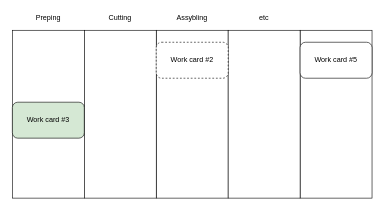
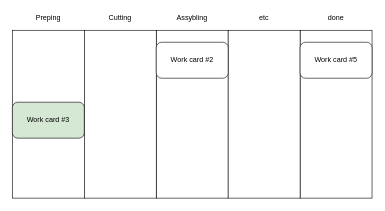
+ <mxCell id="11" value="done" style="text;html=1;strokeColor=none;fillColor=none;align=center;verticalAlign=middle;whiteSpace=wrap;rounded=0;" vertex="1" parent="1"><mxGeometry x="540" y="20" width="40" height="20" as="geometry" /></mxCell>
- <mxCell id="12" value="Work card #2" style="rounded=1;whiteSpace=wrap;html=1;dashed=1;" vertex="1" parent="1"><mxGeometry x="260" y="70" width="120" height="60" as="geometry" /></mxCell>
+ <mxCell id="12" value="Work card #2" style="rounded=1;whiteSpace=wrap;html=1;" vertex="1" parent="1"><mxGeometry x="260" y="70" width="120" height="60" as="geometry" /></mxCell>
